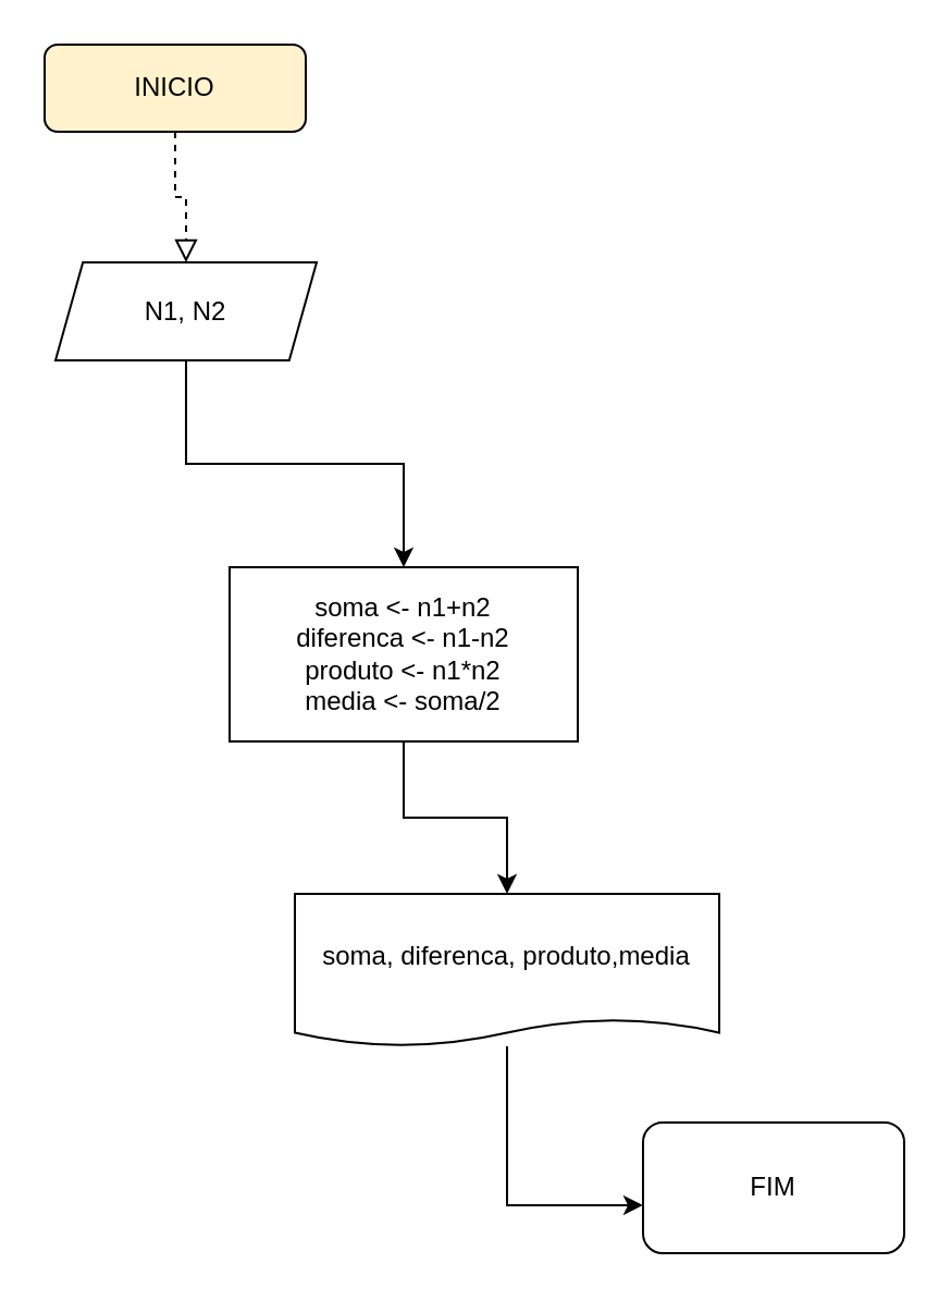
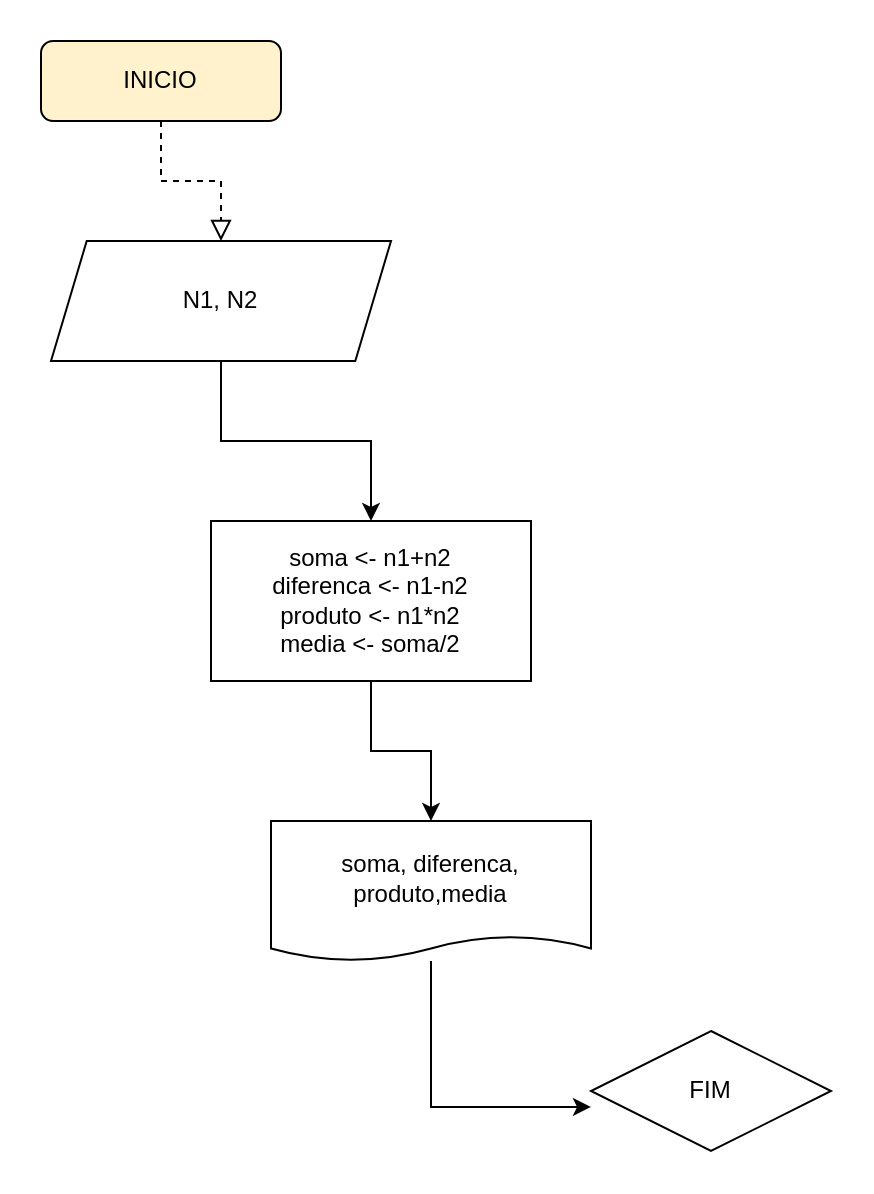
- <mxCell id="5" value="N1, N2" style="shape=parallelogram;perimeter=parallelogramPerimeter;whiteSpace=wrap;html=1;size=0.105;" vertex="1" parent="1"><mxGeometry x="25" y="120" width="120" height="45" as="geometry" /></mxCell>
+ <mxCell id="5" value="N1, N2" style="shape=parallelogram;perimeter=parallelogramPerimeter;whiteSpace=wrap;html=1;size=0.105;" vertex="1" parent="1"><mxGeometry x="25" y="120" width="170" height="60" as="geometry" /></mxCell>
- <mxCell id="9" value="soma, diferenca, produto,media" style="shape=document;whiteSpace=wrap;html=1;boundedLbl=1;size=0.178;" vertex="1" parent="1"><mxGeometry x="135" y="410" width="195" height="70" as="geometry" /></mxCell>
+ <mxCell id="9" value="soma, diferenca, produto,media" style="shape=document;whiteSpace=wrap;html=1;boundedLbl=1;size=0.178;" vertex="1" parent="1"><mxGeometry x="135" y="410" width="160" height="70" as="geometry" /></mxCell>
- <mxCell id="10" value="FIM" style="rounded=1;whiteSpace=wrap;html=1;" vertex="1" parent="1"><mxGeometry x="295" y="515" width="120" height="60" as="geometry" /></mxCell>
+ <mxCell id="10" value="FIM" style="rhombus;whiteSpace=wrap;html=1;" vertex="1" parent="1"><mxGeometry x="295" y="515" width="120" height="60" as="geometry" /></mxCell>
